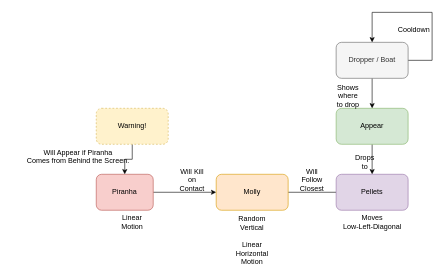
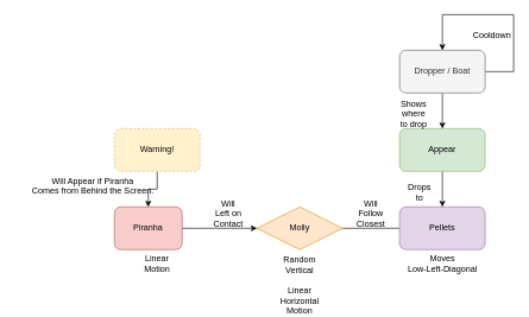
- <mxCell id="19" value="Drops to" style="text;html=1;strokeColor=none;fillColor=none;align=center;verticalAlign=middle;whiteSpace=wrap;rounded=0;" vertex="1" parent="1"><mxGeometry x="587.5" y="260" width="40" height="20" as="geometry" /></mxCell>
+ <mxCell id="19" value="Drops to" style="text;html=1;strokeColor=none;fillColor=none;align=center;verticalAlign=middle;whiteSpace=wrap;rounded=0;" vertex="1" parent="1"><mxGeometry x="567.5" y="260" width="40" height="20" as="geometry" /></mxCell>
- <mxCell id="7" value="Will Kill on Contact" style="text;html=1;strokeColor=none;fillColor=none;align=center;verticalAlign=middle;whiteSpace=wrap;rounded=0;" vertex="1" parent="1"><mxGeometry x="300" y="290" width="40" height="20" as="geometry" /></mxCell>
+ <mxCell id="7" value="Will Left on Contact" style="text;html=1;strokeColor=none;fillColor=none;align=center;verticalAlign=middle;whiteSpace=wrap;rounded=0;" vertex="1" parent="1"><mxGeometry x="300" y="290" width="40" height="20" as="geometry" /></mxCell>
- <mxCell id="5" value="Molly" style="rounded=1;whiteSpace=wrap;html=1;fillColor=#ffe6cc;strokeColor=#d79b00;" vertex="1" parent="1"><mxGeometry x="360" y="290" width="120" height="60" as="geometry" /></mxCell>
+ <mxCell id="5" value="Molly" style="rhombus;whiteSpace=wrap;html=1;fillColor=#ffe6cc;strokeColor=#d79b00;" vertex="1" parent="1"><mxGeometry x="360" y="290" width="120" height="60" as="geometry" /></mxCell>
